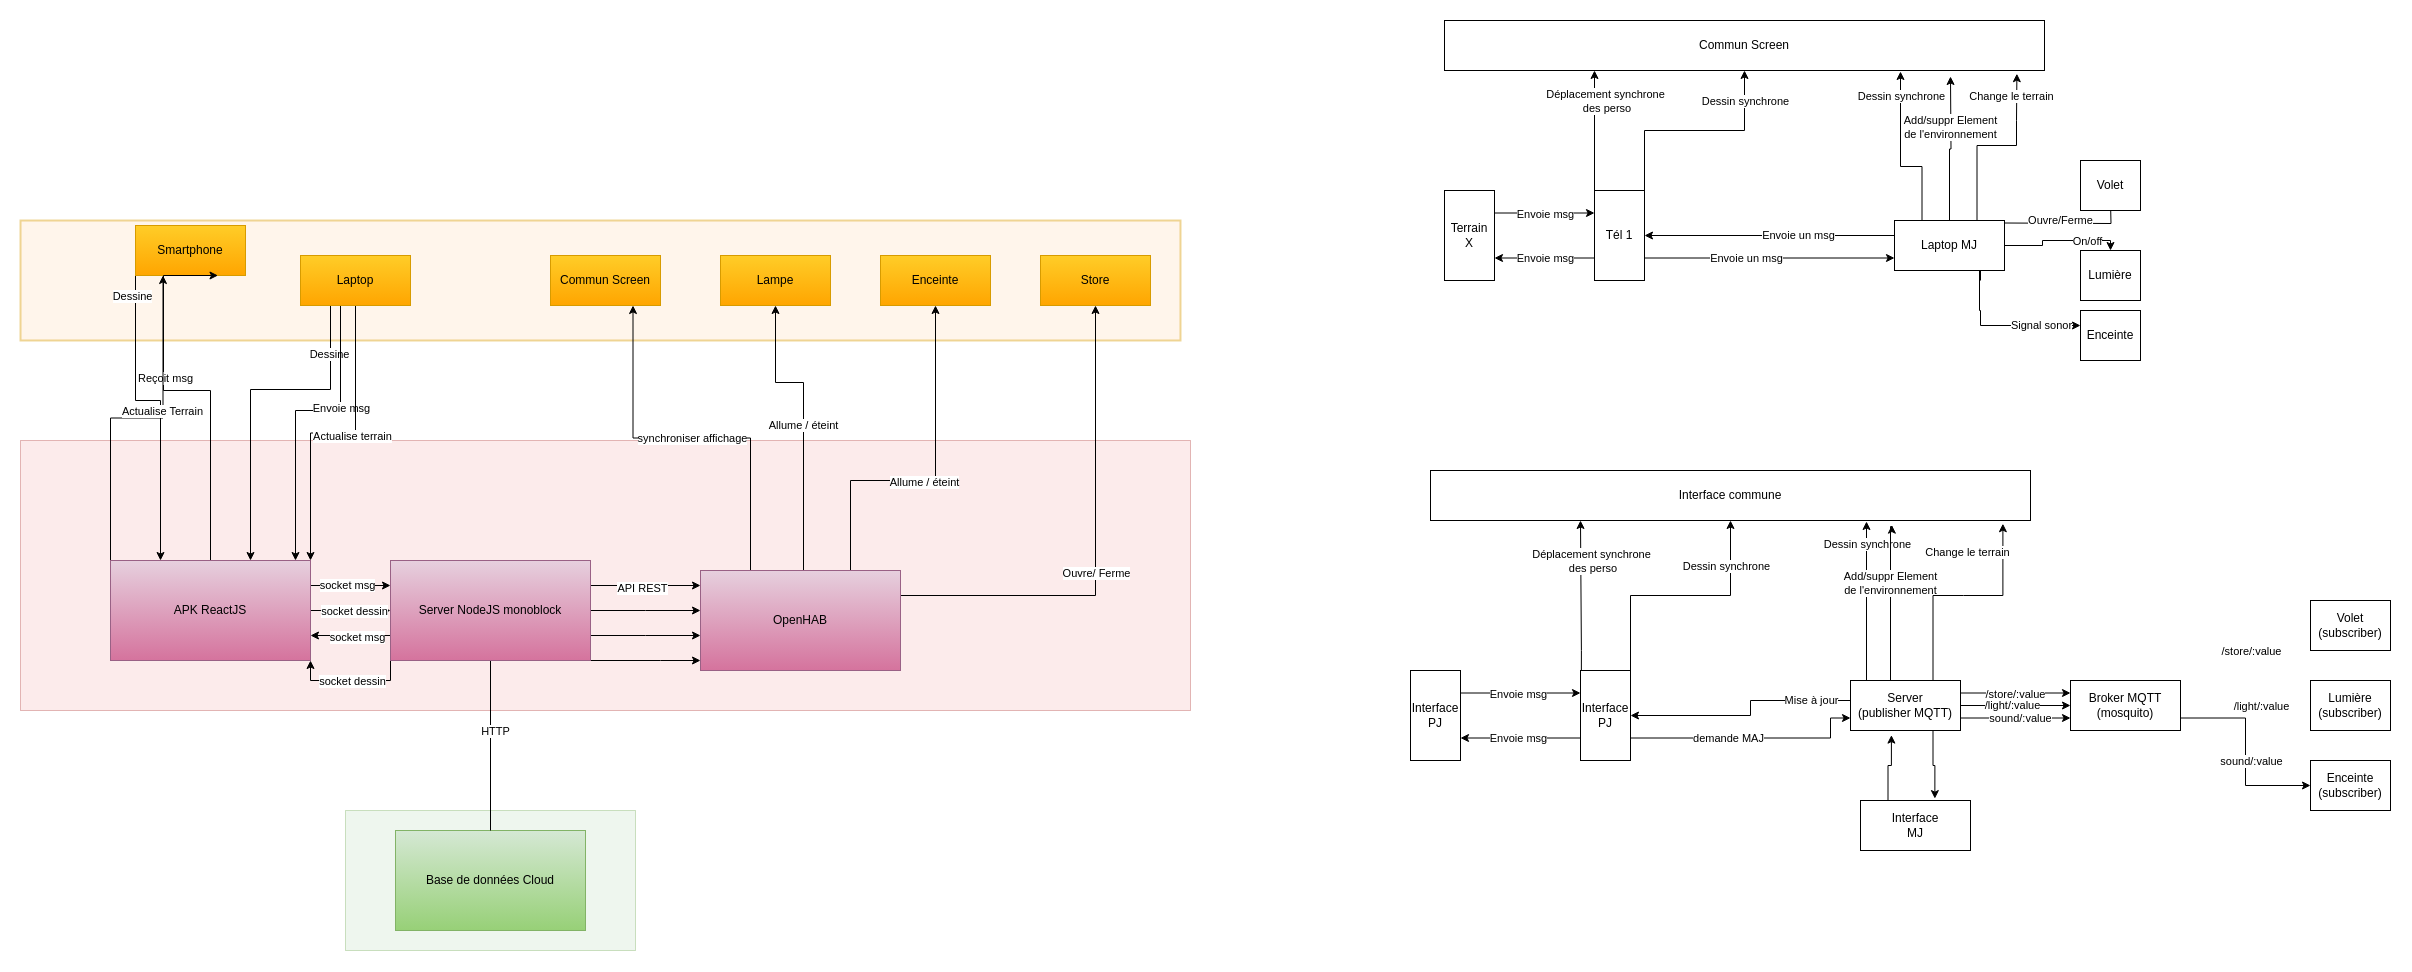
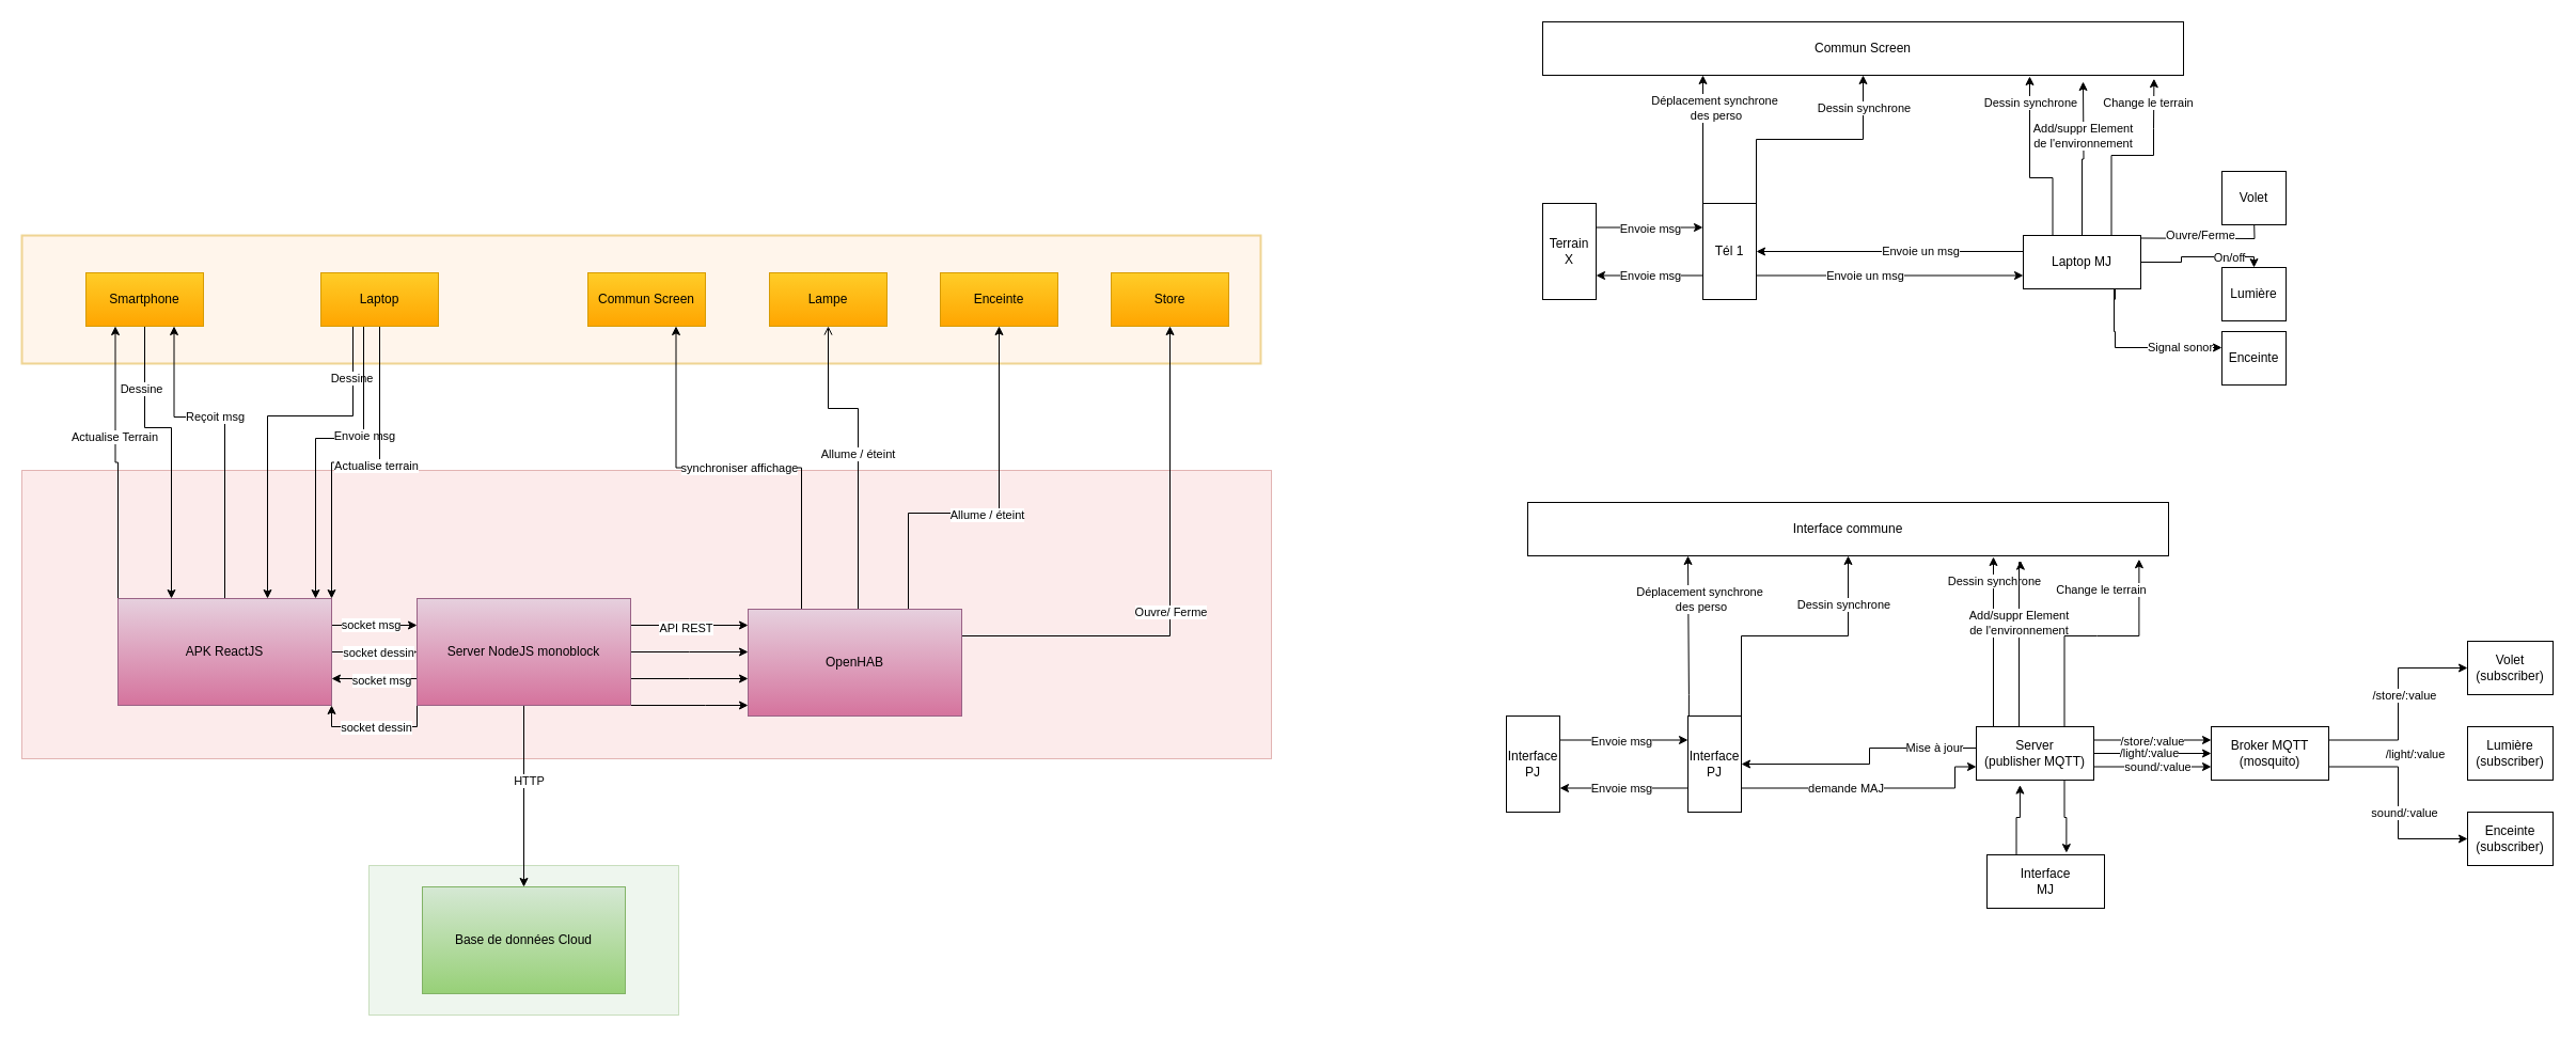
- <mxCell id="77" value="Smartphone" style="html=1;whiteSpace=wrap;fillColor=#ffcd28;gradientColor=#ffa500;strokeColor=#d79b00;" vertex="1" parent="1"><mxGeometry x="135" y="225" width="110" height="50" as="geometry" /></mxCell>
+ <mxCell id="77" value="Smartphone" style="html=1;whiteSpace=wrap;fillColor=#ffcd28;gradientColor=#ffa500;strokeColor=#d79b00;" vertex="1" parent="1"><mxGeometry x="80" y="255" width="110" height="50" as="geometry" /></mxCell>
- <mxCell id="96" value="&lt;div&gt;Allume / éteint&lt;/div&gt;" style="edgeStyle=orthogonalEdgeStyle;rounded=0;orthogonalLoop=1;jettySize=auto;html=1;exitX=0.5;exitY=0;exitDx=0;exitDy=0;" edge="1" parent="1" source="123" target="99"><mxGeometry relative="1" as="geometry"><Array as="points"><mxPoint x="803" y="570" /><mxPoint x="803" y="382" /><mxPoint x="775" y="382" /></Array><mxPoint x="802.5" y="460" as="sourcePoint" /></mxGeometry></mxCell>
+ <mxCell id="96" value="&lt;div&gt;Allume / éteint&lt;/div&gt;" style="edgeStyle=orthogonalEdgeStyle;rounded=0;orthogonalLoop=1;jettySize=auto;html=1;exitX=0.5;exitY=0;exitDx=0;exitDy=0;endArrow=open;" edge="1" parent="1" source="123" target="99"><mxGeometry relative="1" as="geometry"><Array as="points"><mxPoint x="803" y="570" /><mxPoint x="803" y="382" /><mxPoint x="775" y="382" /></Array><mxPoint x="802.5" y="460" as="sourcePoint" /></mxGeometry></mxCell>
+ <mxCell id="67" style="edgeStyle=orthogonalEdgeStyle;rounded=0;orthogonalLoop=1;jettySize=auto;html=1;exitX=1;exitY=0.25;exitDx=0;exitDy=0;entryX=0;entryY=0.5;entryDx=0;entryDy=0;" edge="1" parent="1" source="69" target="64"><mxGeometry relative="1" as="geometry" /></mxCell>
- <mxCell id="115" style="edgeStyle=orthogonalEdgeStyle;rounded=0;orthogonalLoop=1;jettySize=auto;html=1;exitX=0.5;exitY=1;exitDx=0;exitDy=0;entryX=0.5;entryY=0;entryDx=0;entryDy=0;endArrow=none;" edge="1" parent="1" source="121" target="98"><mxGeometry relative="1" as="geometry" /></mxCell>
+ <mxCell id="115" style="edgeStyle=orthogonalEdgeStyle;rounded=0;orthogonalLoop=1;jettySize=auto;html=1;exitX=0.5;exitY=1;exitDx=0;exitDy=0;entryX=0.5;entryY=0;entryDx=0;entryDy=0;" edge="1" parent="1" source="121" target="98"><mxGeometry relative="1" as="geometry" /></mxCell>
